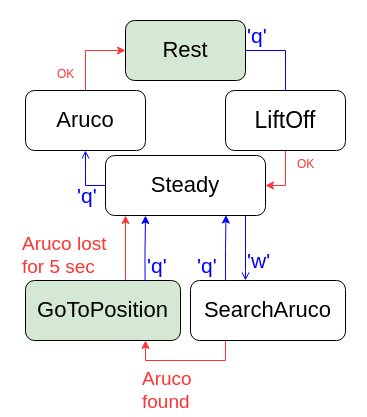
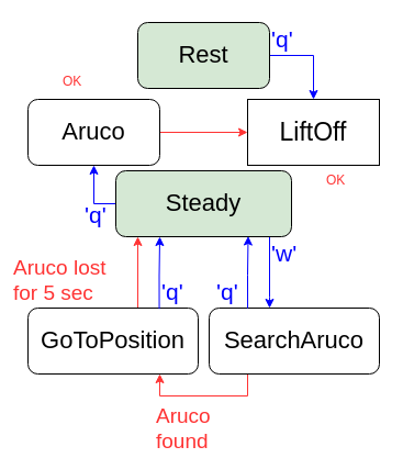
- <mxCell id="9" style="edgeStyle=orthogonalEdgeStyle;rounded=0;orthogonalLoop=1;jettySize=auto;html=1;entryX=0;entryY=0.5;entryDx=0;entryDy=0;strokeColor=#FF3333;" edge="1" parent="1" source="10" target="3"><mxGeometry relative="1" as="geometry" /></mxCell>
+ <mxCell id="9" style="edgeStyle=orthogonalEdgeStyle;rounded=0;orthogonalLoop=1;jettySize=auto;html=1;strokeColor=#FF3333;" edge="1" parent="1" source="10" target="5"><mxGeometry relative="1" as="geometry" /></mxCell>
- <mxCell id="2" style="edgeStyle=orthogonalEdgeStyle;rounded=0;orthogonalLoop=1;jettySize=auto;html=1;entryX=0.5;entryY=0;entryDx=0;entryDy=0;strokeColor=#0000FF;endArrow=none;" edge="1" parent="1" source="3" target="5"><mxGeometry relative="1" as="geometry"><Array as="points"><mxPoint x="285" y="50" /></Array></mxGeometry></mxCell>
+ <mxCell id="2" style="edgeStyle=orthogonalEdgeStyle;rounded=0;orthogonalLoop=1;jettySize=auto;html=1;entryX=0.5;entryY=0;entryDx=0;entryDy=0;strokeColor=#0000FF;" edge="1" parent="1" source="3" target="5"><mxGeometry relative="1" as="geometry"><Array as="points"><mxPoint x="285" y="50" /></Array></mxGeometry></mxCell>
- <mxCell id="5" value="&lt;div style=&quot;font-size: 23px&quot;&gt;&lt;font style=&quot;font-size: 23px&quot;&gt;LiftOff&lt;/font&gt;&lt;/div&gt;" style="rounded=1;whiteSpace=wrap;html=1;" vertex="1" parent="1"><mxGeometry x="225" y="90" width="120" height="60" as="geometry" /></mxCell>
+ <mxCell id="5" value="&lt;div style=&quot;font-size: 23px&quot;&gt;&lt;font style=&quot;font-size: 23px&quot;&gt;LiftOff&lt;/font&gt;&lt;/div&gt;" style="whiteSpace=wrap;html=1;rounded=0;" vertex="1" parent="1"><mxGeometry x="225" y="90" width="120" height="60" as="geometry" /></mxCell>
- <mxCell id="7" style="edgeStyle=orthogonalEdgeStyle;rounded=0;orthogonalLoop=1;jettySize=auto;html=1;entryX=0.5;entryY=1;entryDx=0;entryDy=0;strokeColor=#0000FF;endArrow=open;" edge="1" parent="1" source="8" target="10"><mxGeometry relative="1" as="geometry"><Array as="points"><mxPoint x="85" y="185" /></Array></mxGeometry></mxCell>
+ <mxCell id="7" style="edgeStyle=orthogonalEdgeStyle;rounded=0;orthogonalLoop=1;jettySize=auto;html=1;entryX=0.5;entryY=1;entryDx=0;entryDy=0;strokeColor=#0000FF;" edge="1" parent="1" source="8" target="10"><mxGeometry relative="1" as="geometry"><Array as="points"><mxPoint x="85" y="185" /></Array></mxGeometry></mxCell>
- <mxCell id="4" style="edgeStyle=orthogonalEdgeStyle;rounded=0;orthogonalLoop=1;jettySize=auto;html=1;entryX=1;entryY=0.5;entryDx=0;entryDy=0;strokeColor=#FF3333;" edge="1" parent="1" source="5" target="8"><mxGeometry relative="1" as="geometry"><mxPoint x="285" y="170" as="targetPoint" /><Array as="points"><mxPoint x="285" y="185" /></Array></mxGeometry></mxCell>
- <mxCell id="8" value="&lt;font style=&quot;font-size: 22px&quot;&gt;Steady&lt;/font&gt;" style="rounded=1;whiteSpace=wrap;html=1;" vertex="1" parent="1"><mxGeometry x="105" y="155" width="160" height="60" as="geometry" /></mxCell>
+ <mxCell id="8" value="&lt;font style=&quot;font-size: 22px&quot;&gt;Steady&lt;/font&gt;" style="rounded=1;whiteSpace=wrap;html=1;fillColor=#d5e8d4;" vertex="1" parent="1"><mxGeometry x="105" y="155" width="160" height="60" as="geometry" /></mxCell>
- <mxCell id="19" value="&lt;div style=&quot;font-size: 19px&quot;&gt;&lt;font style=&quot;font-size: 19px&quot; color=&quot;#FF3333&quot;&gt;Aruco lost&lt;/font&gt;&lt;/div&gt;&lt;div style=&quot;font-size: 19px&quot;&gt;&lt;font style=&quot;font-size: 19px&quot; color=&quot;#FF3333&quot;&gt;for 5 sec&lt;br&gt;&lt;/font&gt;&lt;/div&gt;" style="text;html=1;resizable=0;points=[];autosize=1;align=left;verticalAlign=top;spacingTop=-4;" vertex="1" parent="1"><mxGeometry x="20" y="230" width="110" height="30" as="geometry" /></mxCell>
+ <mxCell id="19" value="&lt;div style=&quot;font-size: 19px&quot;&gt;&lt;font style=&quot;font-size: 19px&quot; color=&quot;#FF3333&quot;&gt;Aruco lost&lt;/font&gt;&lt;/div&gt;&lt;div style=&quot;font-size: 19px&quot;&gt;&lt;font style=&quot;font-size: 19px&quot; color=&quot;#FF3333&quot;&gt;for 5 sec&lt;br&gt;&lt;/font&gt;&lt;/div&gt;" style="text;html=1;resizable=0;points=[];autosize=1;align=left;verticalAlign=top;spacingTop=-4;" vertex="1" parent="1"><mxGeometry x="10" y="230" width="110" height="30" as="geometry" /></mxCell>
- <mxCell id="21" value="&lt;font style=&quot;font-size: 21px&quot; color=&quot;#0000FF&quot;&gt;'w'&lt;/font&gt;" style="text;html=1;resizable=0;points=[];autosize=1;align=left;verticalAlign=top;spacingTop=-4;" vertex="1" parent="1"><mxGeometry x="245" y="245" width="50" height="20" as="geometry" /></mxCell>
+ <mxCell id="21" value="&lt;font style=&quot;font-size: 21px&quot; color=&quot;#0000FF&quot;&gt;'w'&lt;/font&gt;" style="text;html=1;resizable=0;points=[];autosize=1;align=left;verticalAlign=top;spacingTop=-4;" vertex="1" parent="1"><mxGeometry x="245" y="215" width="50" height="20" as="geometry" /></mxCell>
- <mxCell id="6" style="edgeStyle=orthogonalEdgeStyle;rounded=0;orthogonalLoop=1;jettySize=auto;html=1;strokeColor=#0000FF;endArrow=open;" edge="1" parent="1" source="8" target="12"><mxGeometry relative="1" as="geometry"><Array as="points"><mxPoint x="245" y="270" /><mxPoint x="245" y="270" /></Array></mxGeometry></mxCell>
+ <mxCell id="6" style="edgeStyle=orthogonalEdgeStyle;rounded=0;orthogonalLoop=1;jettySize=auto;html=1;strokeColor=#0000FF;" edge="1" parent="1" source="8" target="12"><mxGeometry relative="1" as="geometry"><Array as="points"><mxPoint x="245" y="270" /><mxPoint x="245" y="270" /></Array></mxGeometry></mxCell>
- <mxCell id="14" value="&lt;div style=&quot;font-size: 22px&quot;&gt;&lt;font style=&quot;font-size: 22px&quot;&gt;GoToPosition&lt;/font&gt;&lt;/div&gt;" style="rounded=1;whiteSpace=wrap;html=1;fillColor=#d5e8d4;" vertex="1" parent="1"><mxGeometry x="25" y="280" width="155" height="60" as="geometry" /></mxCell>
+ <mxCell id="14" value="&lt;div style=&quot;font-size: 22px&quot;&gt;&lt;font style=&quot;font-size: 22px&quot;&gt;GoToPosition&lt;/font&gt;&lt;/div&gt;" style="rounded=1;whiteSpace=wrap;html=1;" vertex="1" parent="1"><mxGeometry x="25" y="280" width="155" height="60" as="geometry" /></mxCell>
